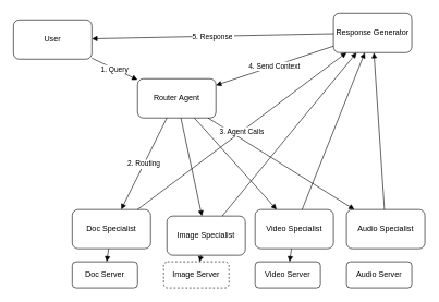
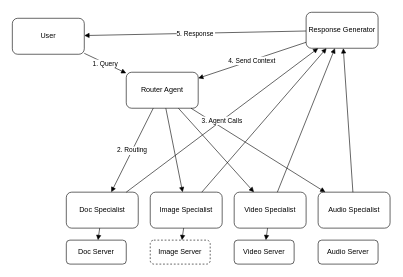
- <mxCell id="6" value="Image Specialist" style="rounded=1;whiteSpace=wrap;html=1;" vertex="1" parent="1"><mxGeometry x="255" y="330" width="120" height="60" as="geometry" /></mxCell>
+ <mxCell id="6" value="Image Specialist" style="rounded=1;whiteSpace=wrap;html=1;" vertex="1" parent="1"><mxGeometry x="250" y="320" width="120" height="60" as="geometry" /></mxCell>
